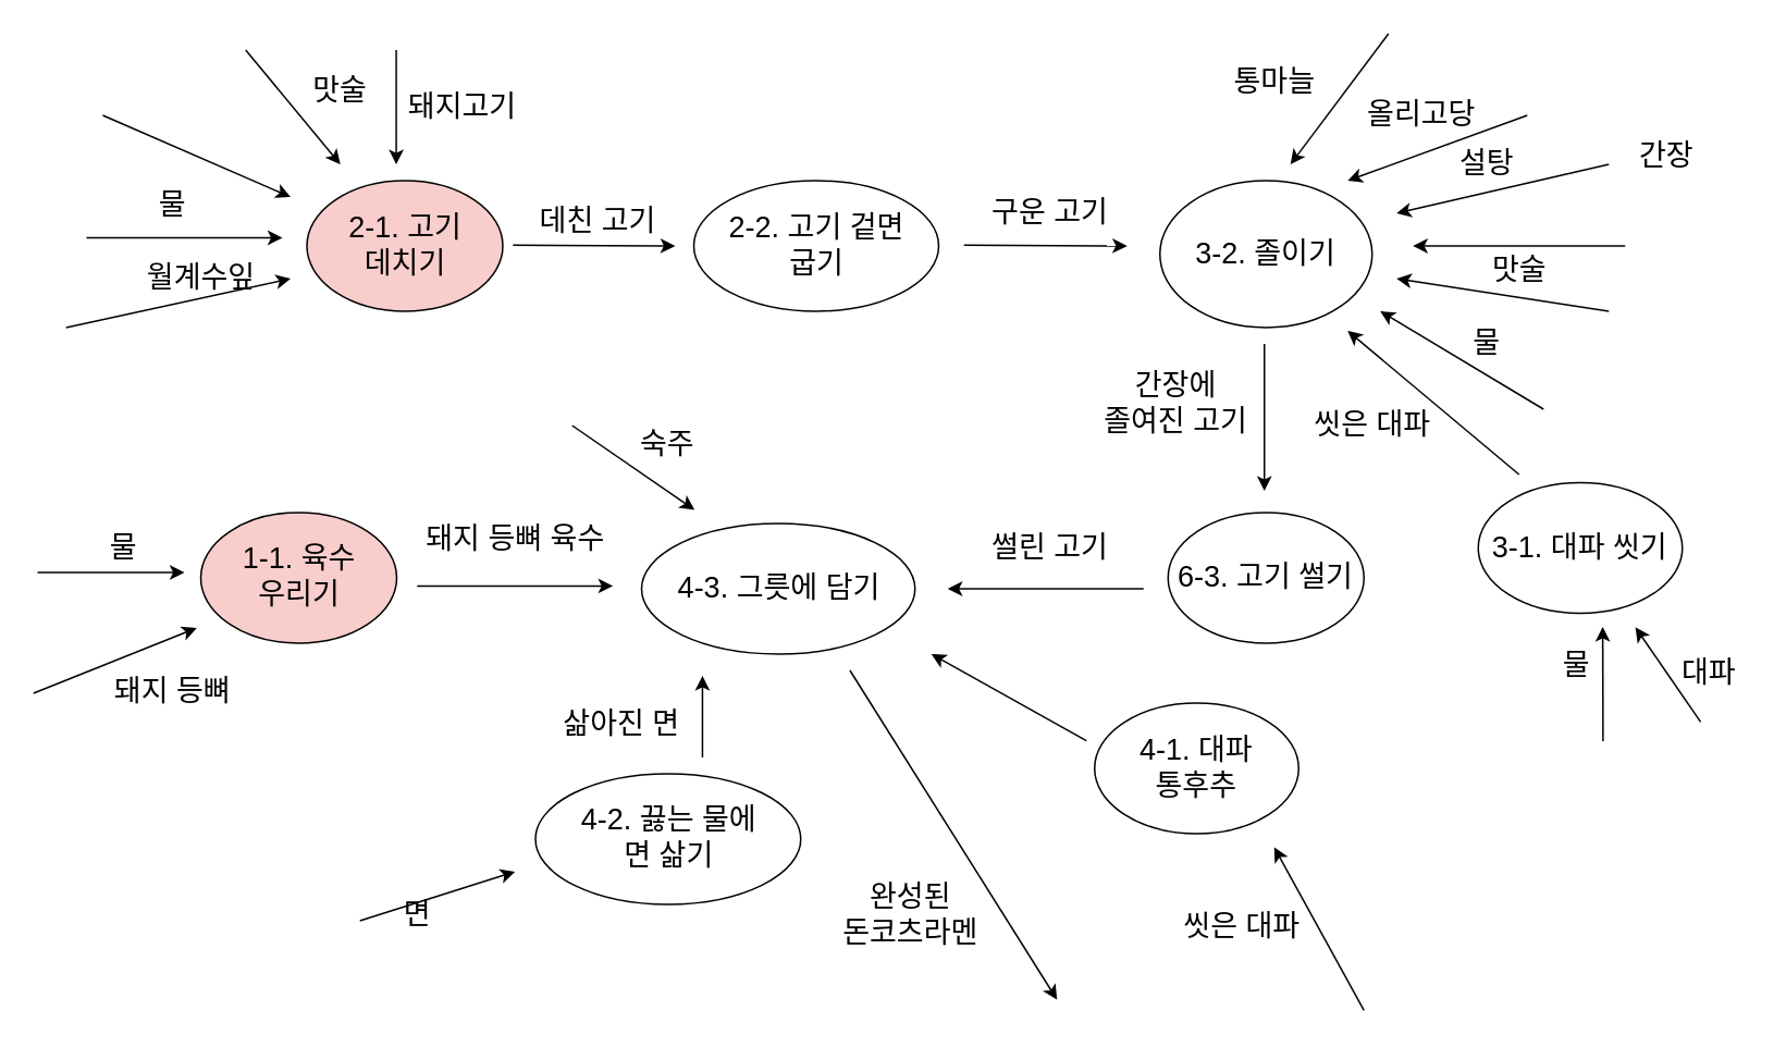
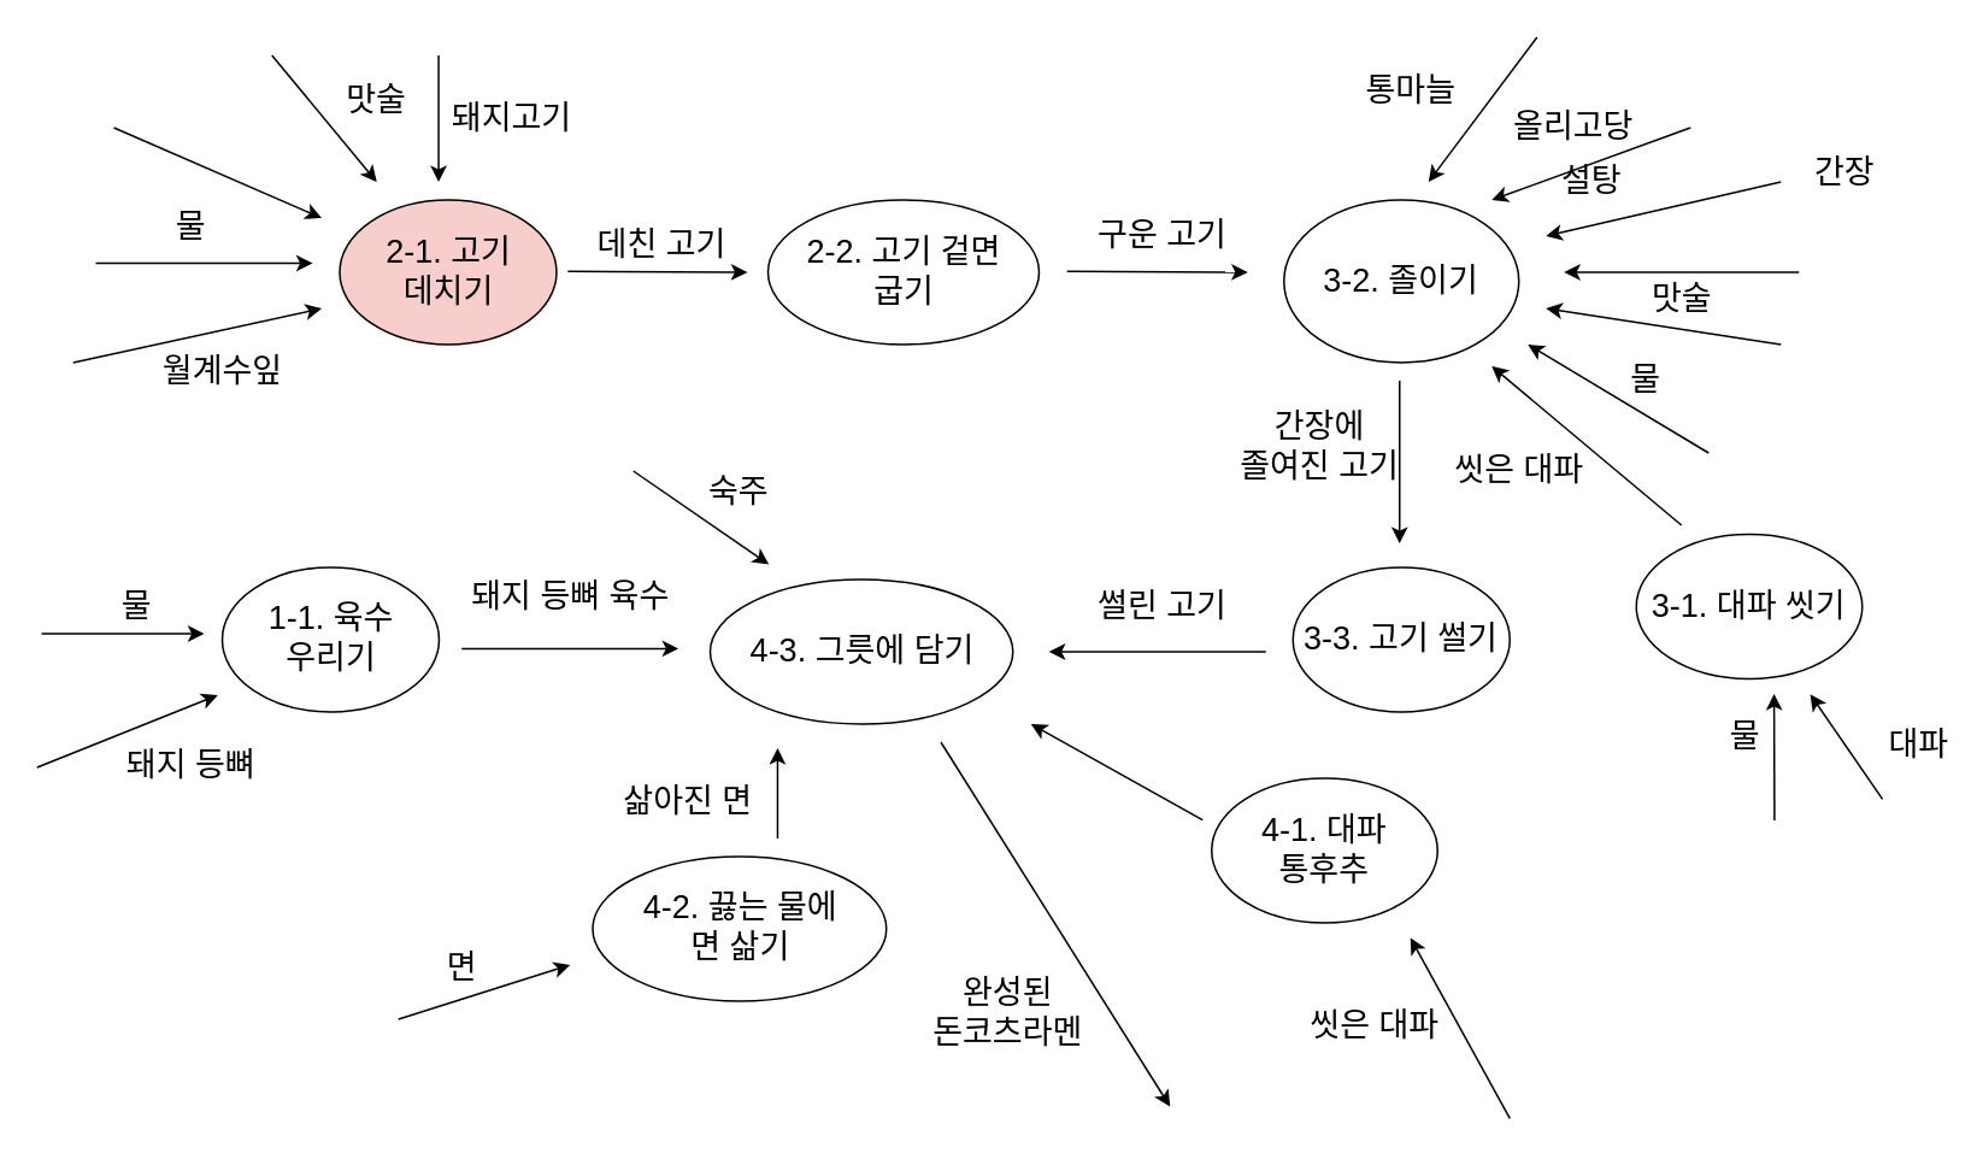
- <mxCell id="22" value="&lt;font style=&quot;font-size: 18px&quot;&gt;설탕&lt;/font&gt;" style="text;html=1;align=center;verticalAlign=middle;resizable=0;points=[];autosize=1;strokeColor=none;fillColor=none;" parent="1" vertex="1"><mxGeometry x="885" y="90" width="50" height="20" as="geometry" /></mxCell>
+ <mxCell id="22" value="&lt;font style=&quot;font-size: 18px&quot;&gt;설탕&lt;/font&gt;" style="text;html=1;align=center;verticalAlign=middle;resizable=0;points=[];autosize=1;strokeColor=none;fillColor=none;" parent="1" vertex="1"><mxGeometry x="855" y="90" width="50" height="20" as="geometry" /></mxCell>
- <mxCell id="13" value="&lt;font style=&quot;font-size: 18px&quot;&gt;월계수잎&lt;/font&gt;" style="text;html=1;strokeColor=none;fillColor=none;align=center;verticalAlign=middle;whiteSpace=wrap;rounded=0;" parent="1" vertex="1"><mxGeometry x="77.5" y="155" width="90" height="30" as="geometry" /></mxCell>
+ <mxCell id="13" value="&lt;font style=&quot;font-size: 18px&quot;&gt;월계수잎&lt;/font&gt;" style="text;html=1;strokeColor=none;fillColor=none;align=center;verticalAlign=middle;whiteSpace=wrap;rounded=0;" parent="1" vertex="1"><mxGeometry x="77.5" y="190" width="90" height="30" as="geometry" /></mxCell>
- <mxCell id="8" value="&lt;font style=&quot;font-size: 18px&quot;&gt;간장에 &lt;br&gt;졸여진 고기&lt;br&gt;&lt;/font&gt;" style="text;html=1;strokeColor=none;fillColor=none;align=center;verticalAlign=middle;whiteSpace=wrap;rounded=0;" parent="1" vertex="1"><mxGeometry x="670" y="231.71" width="100" height="30" as="geometry" /></mxCell>
+ <mxCell id="8" value="&lt;font style=&quot;font-size: 18px&quot;&gt;간장에 &lt;br&gt;졸여진 고기&lt;br&gt;&lt;/font&gt;" style="text;html=1;strokeColor=none;fillColor=none;align=center;verticalAlign=middle;whiteSpace=wrap;rounded=0;" parent="1" vertex="1"><mxGeometry x="680" y="231.71" width="100" height="30" as="geometry" /></mxCell>
- <mxCell id="49" value="&lt;span style=&quot;font-size: 18px&quot;&gt;6-3. 고기 썰기&lt;br&gt;&lt;/span&gt;" style="ellipse;whiteSpace=wrap;html=1;" parent="1" vertex="1"><mxGeometry x="715" y="313.29" width="120" height="80" as="geometry" /></mxCell>
+ <mxCell id="49" value="&lt;span style=&quot;font-size: 18px&quot;&gt;3-3. 고기 썰기&lt;br&gt;&lt;/span&gt;" style="ellipse;whiteSpace=wrap;html=1;" parent="1" vertex="1"><mxGeometry x="715" y="313.29" width="120" height="80" as="geometry" /></mxCell>
- <mxCell id="55" value="&lt;span style=&quot;font-size: 18px&quot;&gt;1-1. 육수 &lt;br&gt;우리기&lt;br&gt;&lt;/span&gt;" style="ellipse;whiteSpace=wrap;html=1;fillColor=#f8cecc;" parent="1" vertex="1"><mxGeometry x="122.5" y="313.29" width="120" height="80" as="geometry" /></mxCell>
+ <mxCell id="55" value="&lt;span style=&quot;font-size: 18px&quot;&gt;1-1. 육수 &lt;br&gt;우리기&lt;br&gt;&lt;/span&gt;" style="ellipse;whiteSpace=wrap;html=1;" parent="1" vertex="1"><mxGeometry x="122.5" y="313.29" width="120" height="80" as="geometry" /></mxCell>
- <mxCell id="42" value="&lt;font style=&quot;font-size: 18px&quot;&gt;대파&lt;/font&gt;" style="text;html=1;align=center;verticalAlign=middle;resizable=0;points=[];autosize=1;strokeColor=none;fillColor=none;" parent="1" vertex="1"><mxGeometry x="1021.23" y="401.58" width="50" height="20" as="geometry" /></mxCell>
+ <mxCell id="42" value="&lt;font style=&quot;font-size: 18px&quot;&gt;대파&lt;/font&gt;" style="text;html=1;align=center;verticalAlign=middle;resizable=0;points=[];autosize=1;strokeColor=none;fillColor=none;" parent="1" vertex="1"><mxGeometry x="1036.23" y="401.58" width="50" height="20" as="geometry" /></mxCell>
- <mxCell id="31" value="&lt;font style=&quot;font-size: 18px&quot;&gt;면&lt;/font&gt;" style="text;html=1;align=center;verticalAlign=middle;resizable=0;points=[];autosize=1;strokeColor=none;fillColor=none;" parent="1" vertex="1"><mxGeometry x="240" y="550" width="30" height="20" as="geometry" /></mxCell>
+ <mxCell id="31" value="&lt;font style=&quot;font-size: 18px&quot;&gt;면&lt;/font&gt;" style="text;html=1;align=center;verticalAlign=middle;resizable=0;points=[];autosize=1;strokeColor=none;fillColor=none;" parent="1" vertex="1"><mxGeometry x="240" y="525" width="30" height="20" as="geometry" /></mxCell>
